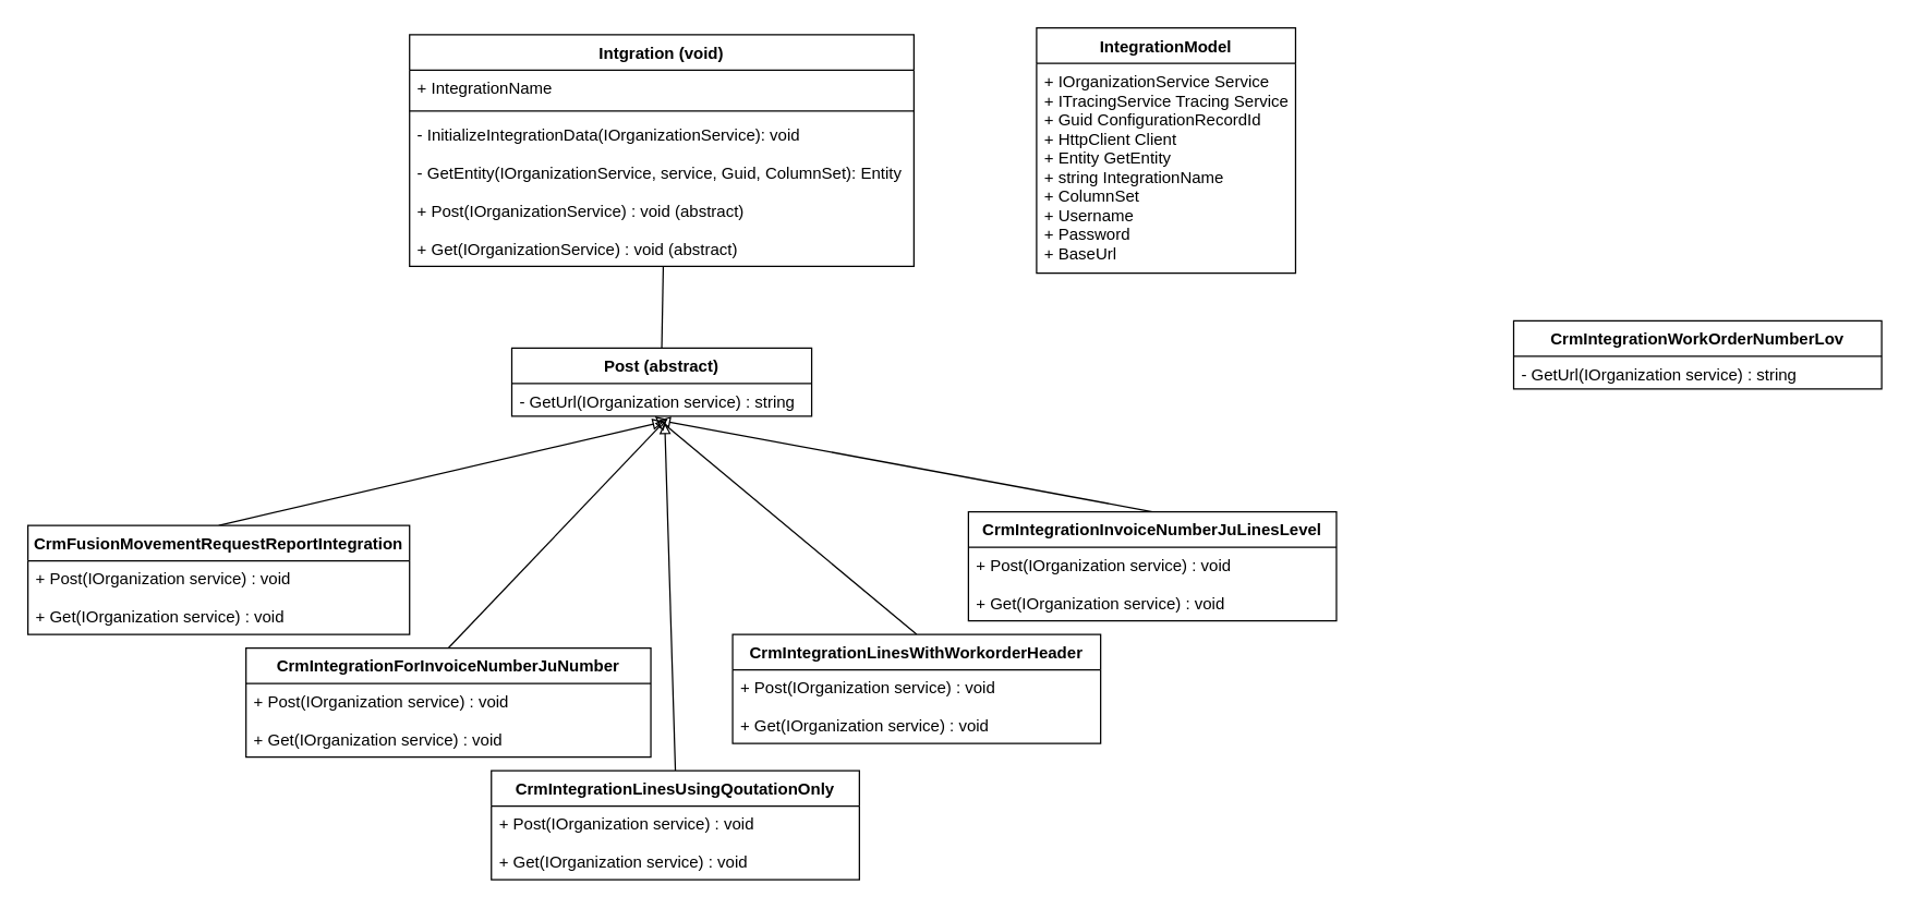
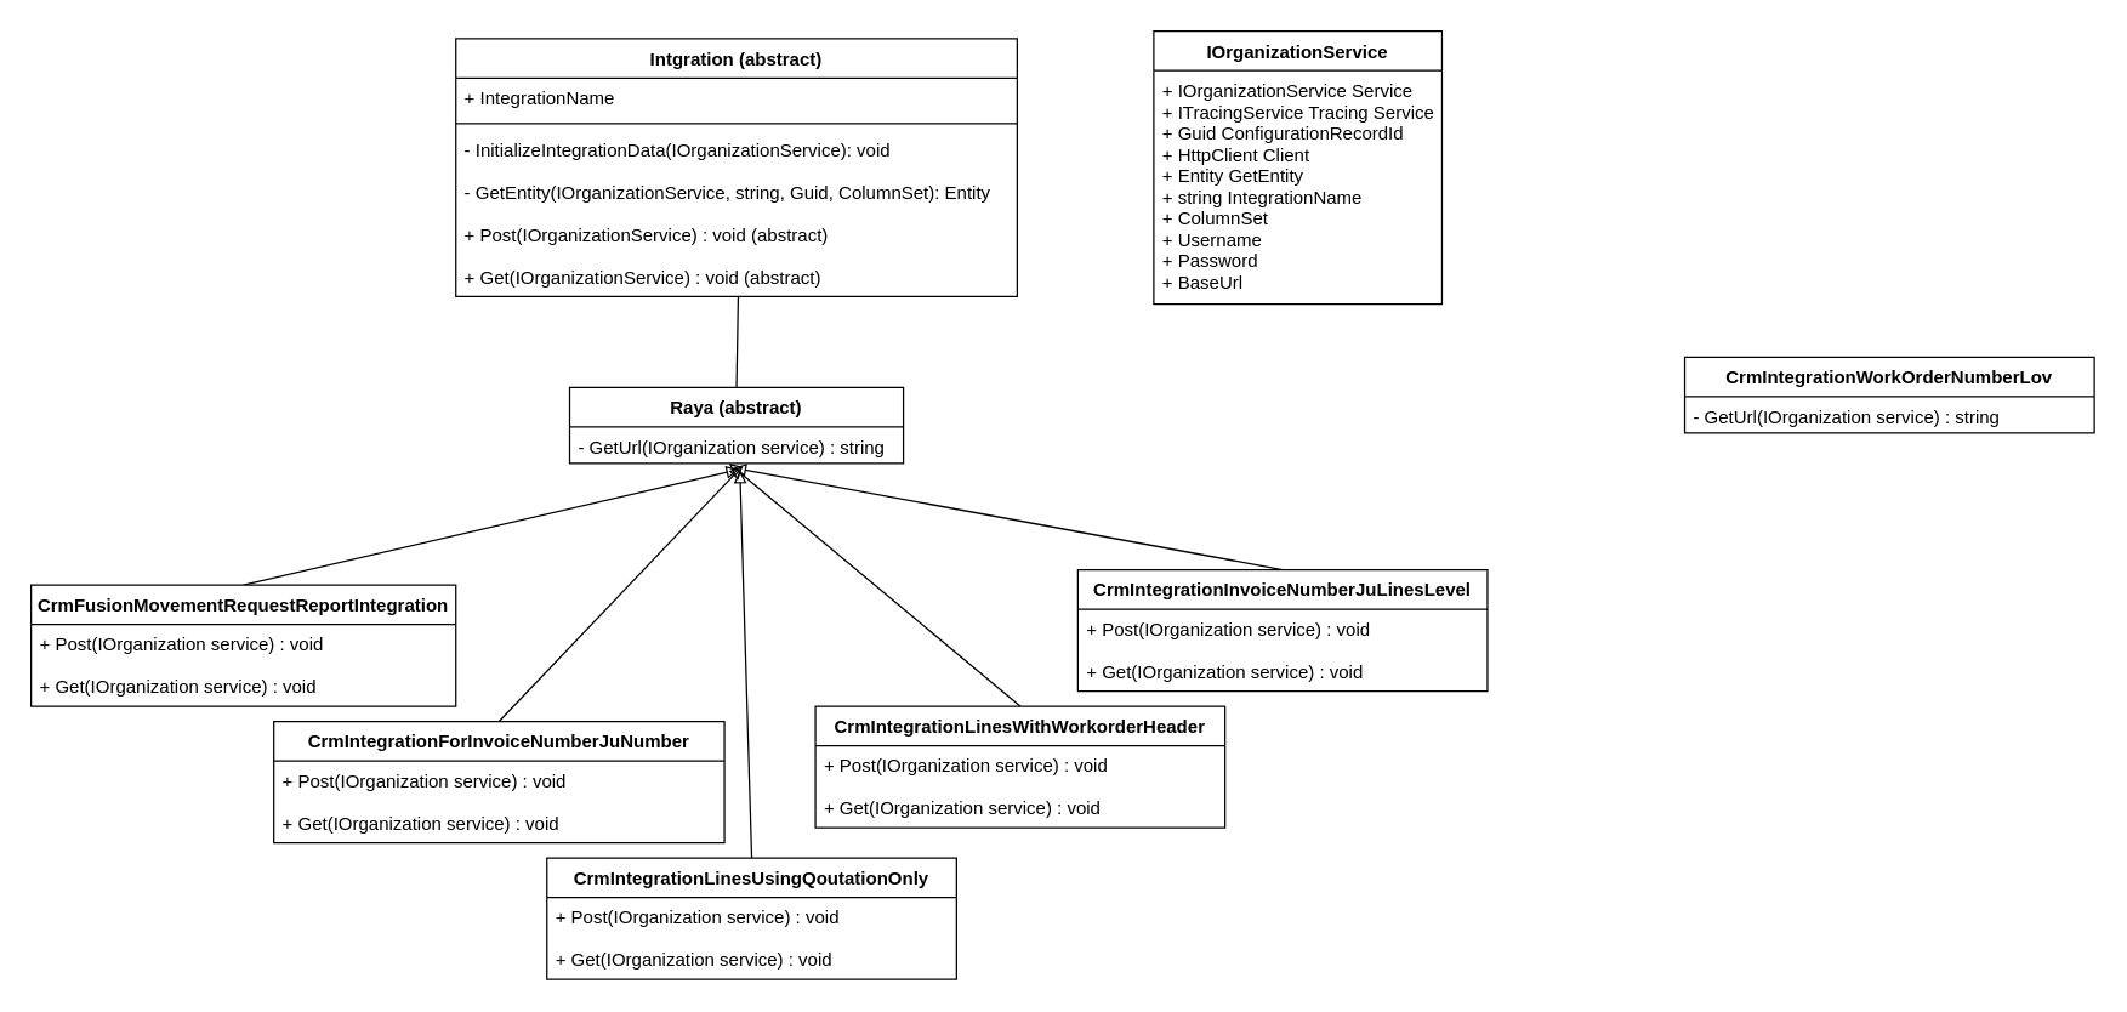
- <mxCell id="6" value="IntegrationModel" style="swimlane;fontStyle=1;align=center;verticalAlign=top;childLayout=stackLayout;horizontal=1;startSize=26;horizontalStack=0;resizeParent=1;resizeParentMax=0;resizeLast=0;collapsible=1;marginBottom=0;" vertex="1" parent="1"><mxGeometry x="760" y="20" width="190" height="180" as="geometry" /></mxCell>
+ <mxCell id="6" value="IOrganizationService" style="swimlane;fontStyle=1;align=center;verticalAlign=top;childLayout=stackLayout;horizontal=1;startSize=26;horizontalStack=0;resizeParent=1;resizeParentMax=0;resizeLast=0;collapsible=1;marginBottom=0;" vertex="1" parent="1"><mxGeometry x="760" y="20" width="190" height="180" as="geometry" /></mxCell>
- <mxCell id="2" value="Intgration (void)" style="swimlane;fontStyle=1;align=center;verticalAlign=top;childLayout=stackLayout;horizontal=1;startSize=26;horizontalStack=0;resizeParent=1;resizeParentMax=0;resizeLast=0;collapsible=1;marginBottom=0;" vertex="1" parent="1"><mxGeometry x="300" y="25" width="370" height="170" as="geometry" /></mxCell>
+ <mxCell id="2" value="Intgration (abstract)" style="swimlane;fontStyle=1;align=center;verticalAlign=top;childLayout=stackLayout;horizontal=1;startSize=26;horizontalStack=0;resizeParent=1;resizeParentMax=0;resizeLast=0;collapsible=1;marginBottom=0;" vertex="1" parent="1"><mxGeometry x="300" y="25" width="370" height="170" as="geometry" /></mxCell>
- <mxCell id="5" value="- InitializeIntegrationData(IOrganizationService): void&#10;&#10;- GetEntity(IOrganizationService, service, Guid, ColumnSet): Entity&#10;&#10;+ Post(IOrganizationService) : void (abstract)&#10;&#10;+ Get(IOrganizationService) : void (abstract)&#10;&#10;&#10;" style="text;strokeColor=none;fillColor=none;align=left;verticalAlign=top;spacingLeft=4;spacingRight=4;overflow=hidden;rotatable=0;points=[[0,0.5],[1,0.5]];portConstraint=eastwest;" vertex="1" parent="2"><mxGeometry y="60" width="370" height="110" as="geometry" /></mxCell>
+ <mxCell id="5" value="- InitializeIntegrationData(IOrganizationService): void&#10;&#10;- GetEntity(IOrganizationService, string, Guid, ColumnSet): Entity&#10;&#10;+ Post(IOrganizationService) : void (abstract)&#10;&#10;+ Get(IOrganizationService) : void (abstract)&#10;&#10;&#10;" style="text;strokeColor=none;fillColor=none;align=left;verticalAlign=top;spacingLeft=4;spacingRight=4;overflow=hidden;rotatable=0;points=[[0,0.5],[1,0.5]];portConstraint=eastwest;" vertex="1" parent="2"><mxGeometry y="60" width="370" height="110" as="geometry" /></mxCell>
- <mxCell id="9" value="Post (abstract)" style="swimlane;fontStyle=1;align=center;verticalAlign=top;childLayout=stackLayout;horizontal=1;startSize=26;horizontalStack=0;resizeParent=1;resizeParentMax=0;resizeLast=0;collapsible=1;marginBottom=0;" vertex="1" parent="1"><mxGeometry x="375" y="255" width="220" height="50" as="geometry" /></mxCell>
+ <mxCell id="9" value="Raya (abstract)" style="swimlane;fontStyle=1;align=center;verticalAlign=top;childLayout=stackLayout;horizontal=1;startSize=26;horizontalStack=0;resizeParent=1;resizeParentMax=0;resizeLast=0;collapsible=1;marginBottom=0;" vertex="1" parent="1"><mxGeometry x="375" y="255" width="220" height="50" as="geometry" /></mxCell>
